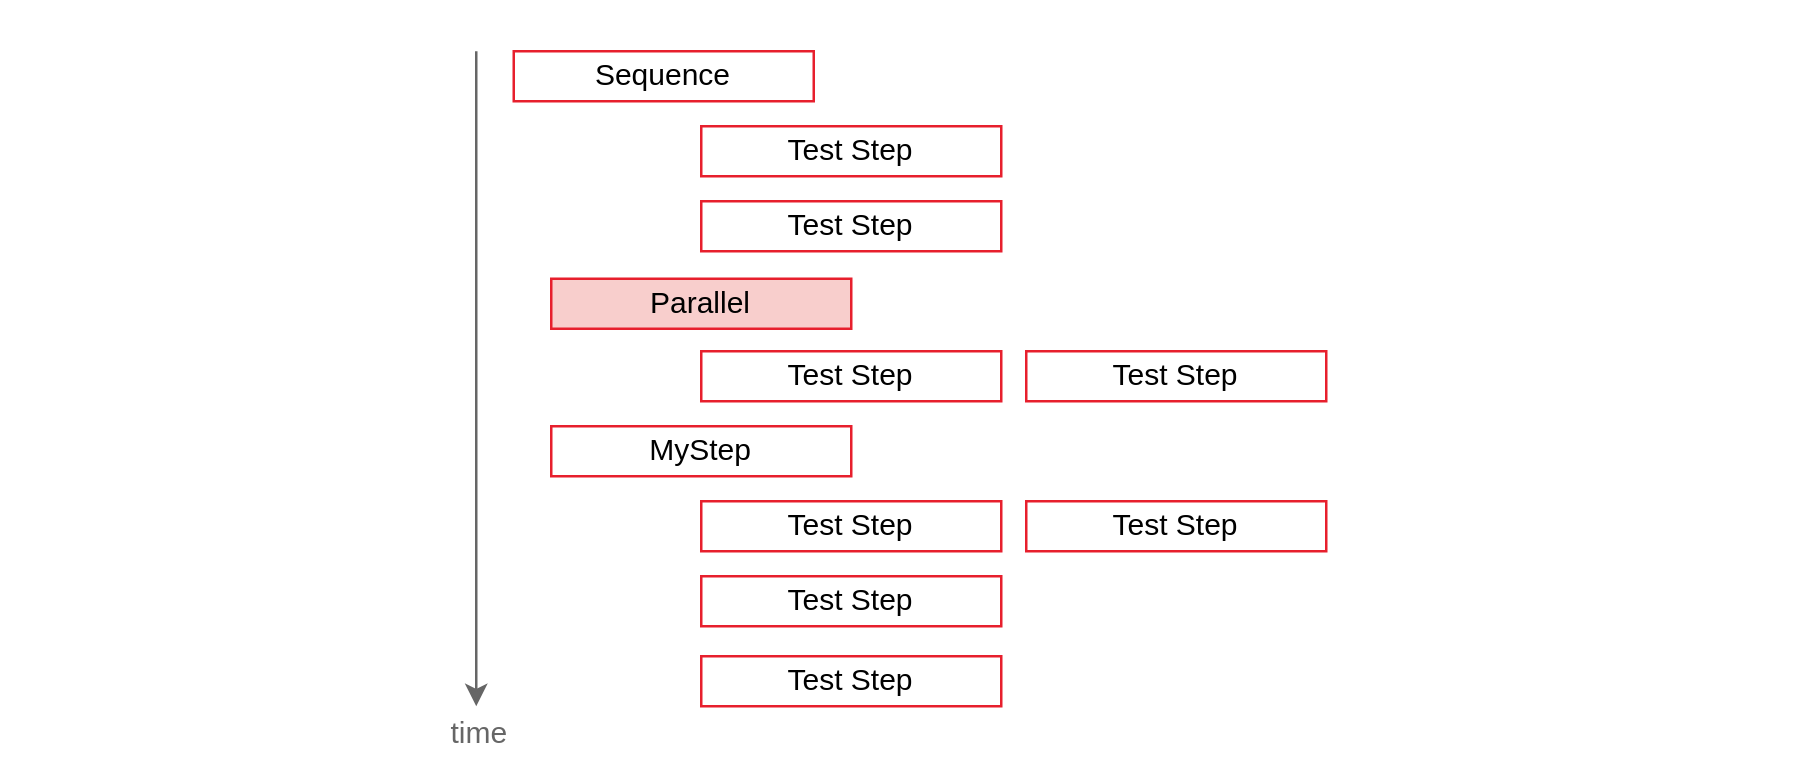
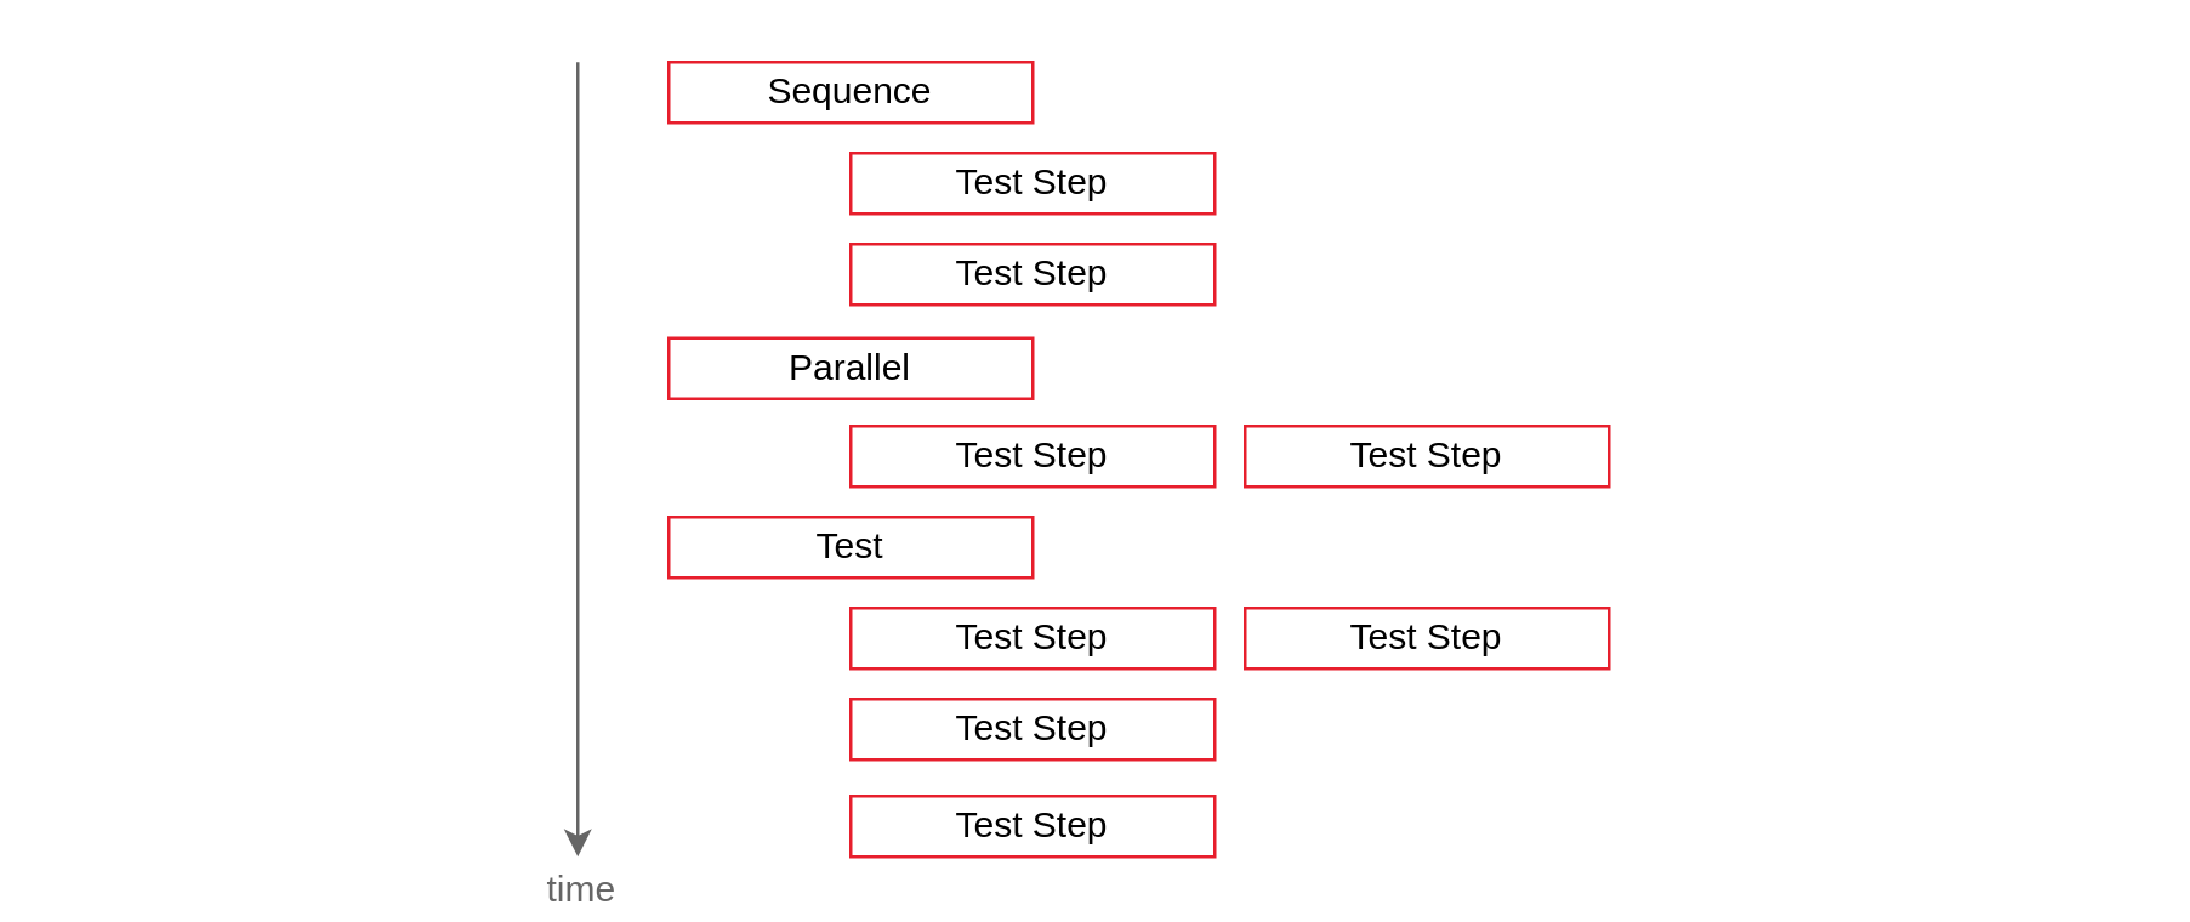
- <mxCell id="4" value="Sequence" style="rounded=0;whiteSpace=wrap;html=1;align=center;strokeColor=#E71F2D;" parent="1" vertex="1"><mxGeometry x="205" y="20" width="120" height="20" as="geometry" /></mxCell>
+ <mxCell id="4" value="Sequence" style="rounded=0;whiteSpace=wrap;html=1;align=center;strokeColor=#E71F2D;" parent="1" vertex="1"><mxGeometry x="220" y="20" width="120" height="20" as="geometry" /></mxCell>
- <mxCell id="2" value="Parallel" style="rounded=0;whiteSpace=wrap;html=1;align=center;strokeColor=#E71F2D;fillColor=#f8cecc;" parent="1" vertex="1"><mxGeometry x="220" y="111" width="120" height="20" as="geometry" /></mxCell>
+ <mxCell id="2" value="Parallel" style="rounded=0;whiteSpace=wrap;html=1;align=center;strokeColor=#E71F2D;" parent="1" vertex="1"><mxGeometry x="220" y="111" width="120" height="20" as="geometry" /></mxCell>
- <mxCell id="8" value="MyStep" style="rounded=0;whiteSpace=wrap;html=1;align=center;strokeColor=#E71F2D;" parent="1" vertex="1"><mxGeometry x="220" y="170" width="120" height="20" as="geometry" /></mxCell>
+ <mxCell id="8" value="Test" style="rounded=0;whiteSpace=wrap;html=1;align=center;strokeColor=#E71F2D;" parent="1" vertex="1"><mxGeometry x="220" y="170" width="120" height="20" as="geometry" /></mxCell>
